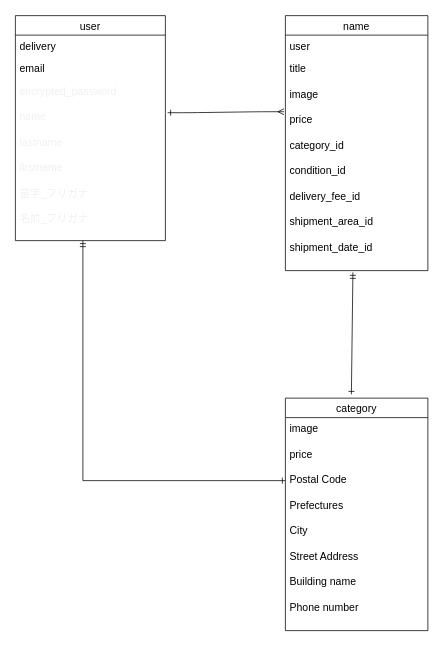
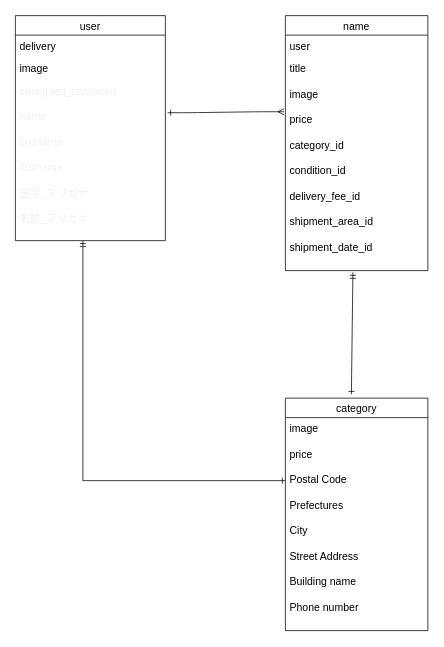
- <mxCell id="9" value="email" style="text;strokeColor=none;fillColor=none;spacingLeft=4;spacingRight=4;overflow=hidden;rotatable=0;points=[[0,0.5],[1,0.5]];portConstraint=eastwest;fontSize=14;" parent="7" vertex="1"><mxGeometry y="56" width="200" height="30" as="geometry" /></mxCell>
+ <mxCell id="9" value="image" style="text;strokeColor=none;fillColor=none;spacingLeft=4;spacingRight=4;overflow=hidden;rotatable=0;points=[[0,0.5],[1,0.5]];portConstraint=eastwest;fontSize=14;" parent="7" vertex="1"><mxGeometry y="56" width="200" height="30" as="geometry" /></mxCell>
